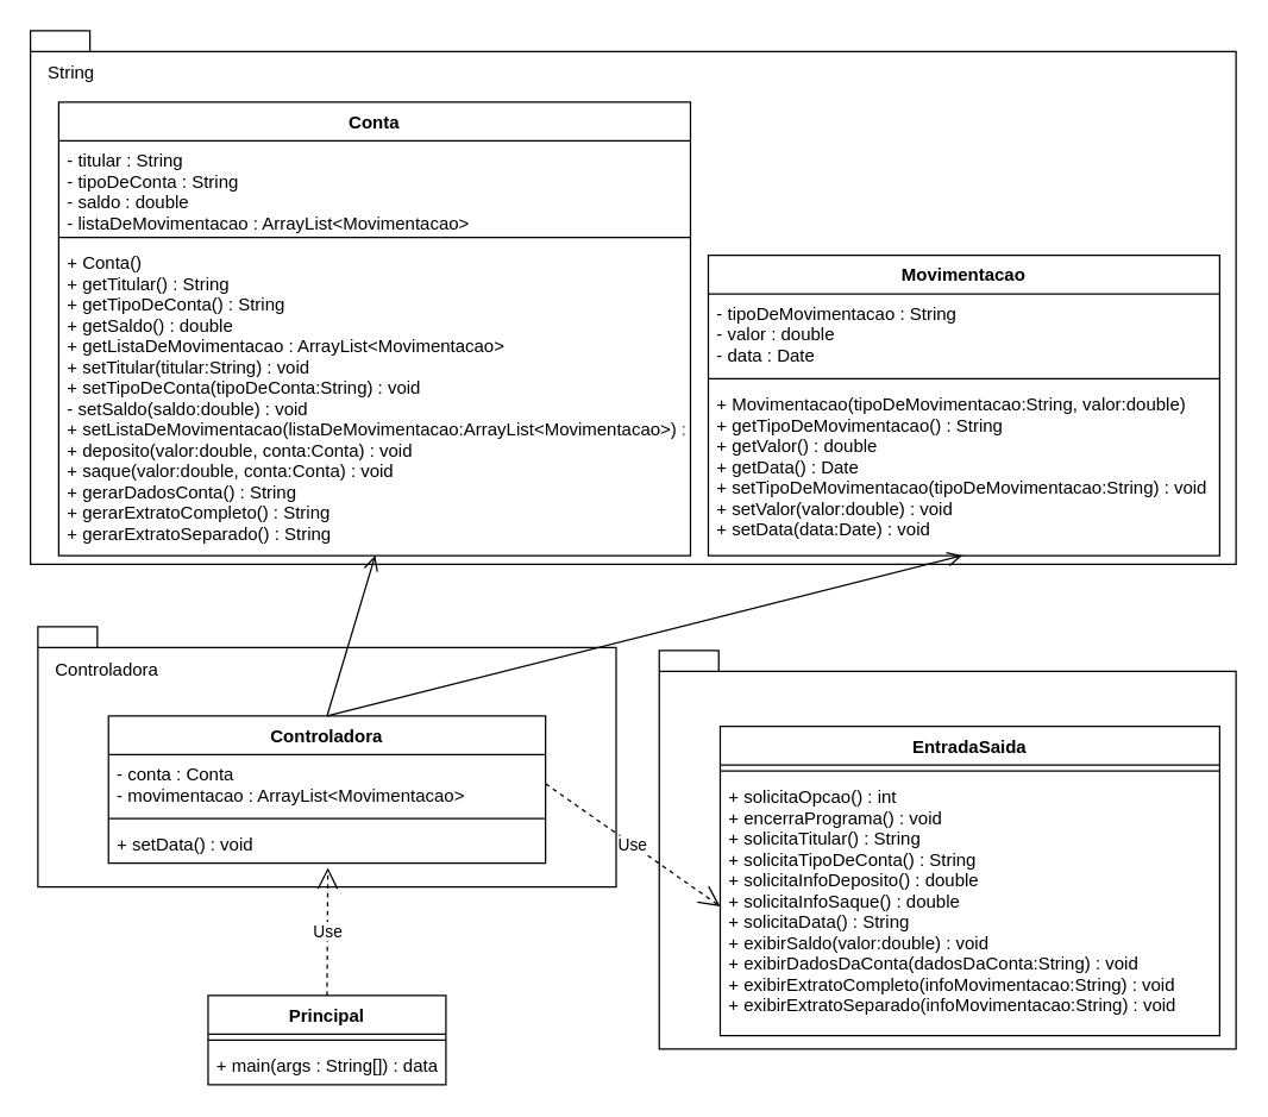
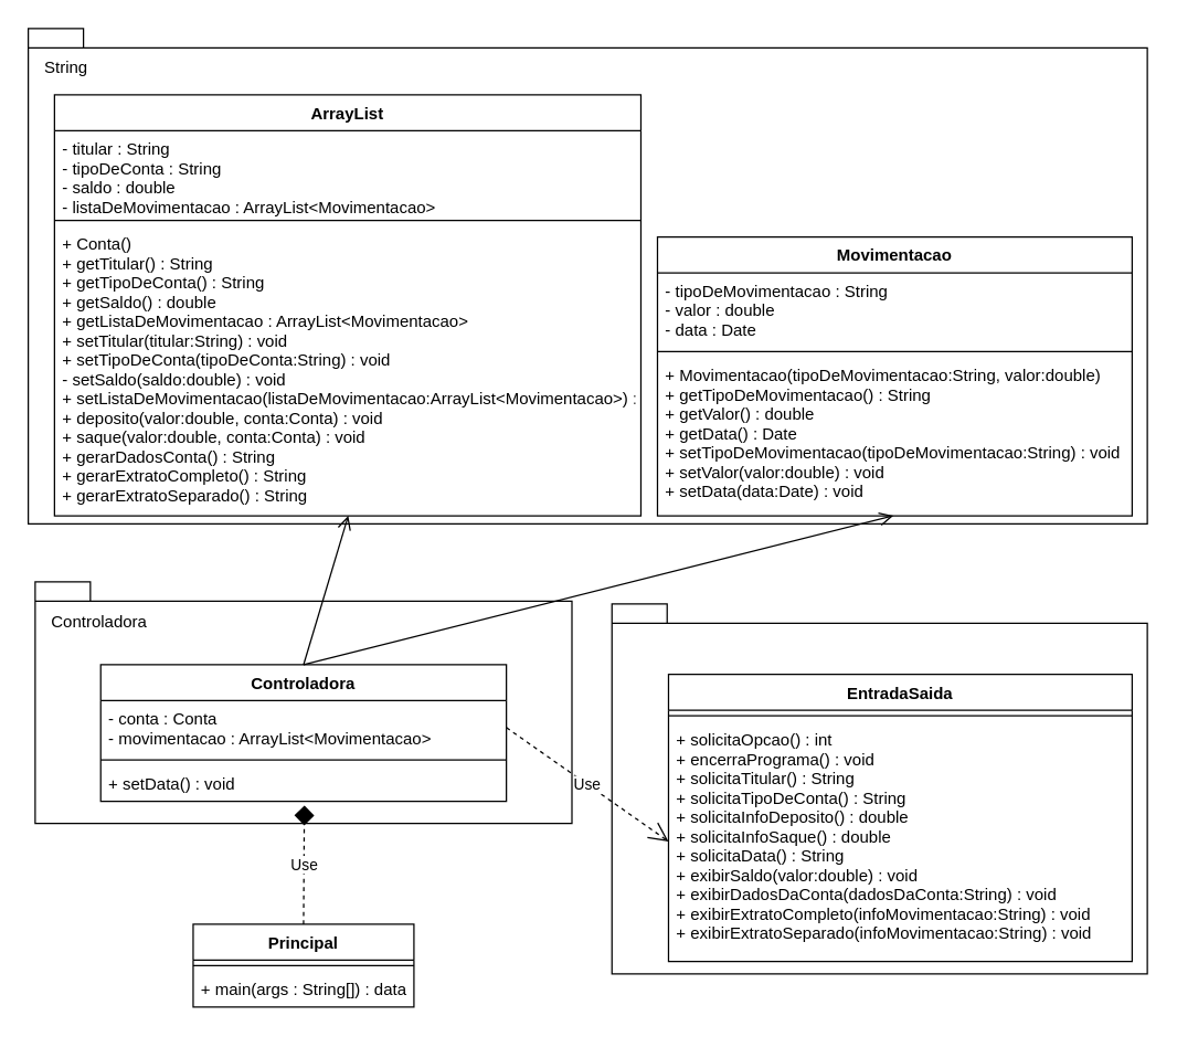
- <mxCell id="14" value="Conta" style="swimlane;fontStyle=1;align=center;verticalAlign=top;childLayout=stackLayout;horizontal=1;startSize=26;horizontalStack=0;resizeParent=1;resizeParentMax=0;resizeLast=0;collapsible=1;marginBottom=0;" vertex="1" parent="1"><mxGeometry x="39" y="68" width="425" height="305" as="geometry" /></mxCell>
+ <mxCell id="14" value="ArrayList" style="swimlane;fontStyle=1;align=center;verticalAlign=top;childLayout=stackLayout;horizontal=1;startSize=26;horizontalStack=0;resizeParent=1;resizeParentMax=0;resizeLast=0;collapsible=1;marginBottom=0;" vertex="1" parent="1"><mxGeometry x="39" y="68" width="425" height="305" as="geometry" /></mxCell>
- <mxCell id="13" value="Use" style="endArrow=open;endSize=12;dashed=1;html=1;rounded=0;exitX=0.5;exitY=0;exitDx=0;exitDy=0;entryX=0.502;entryY=1.115;entryDx=0;entryDy=0;entryPerimeter=0;" edge="1" parent="1" source="5" target="11"><mxGeometry width="160" relative="1" as="geometry"><mxPoint x="339" y="577" as="sourcePoint" /><mxPoint x="499" y="577" as="targetPoint" /></mxGeometry></mxCell>
+ <mxCell id="13" value="Use" style="endArrow=diamond;endSize=12;dashed=1;html=1;rounded=0;exitX=0.5;exitY=0;exitDx=0;exitDy=0;entryX=0.502;entryY=1.115;entryDx=0;entryDy=0;entryPerimeter=0;" edge="1" parent="1" source="5" target="11"><mxGeometry width="160" relative="1" as="geometry"><mxPoint x="339" y="577" as="sourcePoint" /><mxPoint x="499" y="577" as="targetPoint" /></mxGeometry></mxCell>
